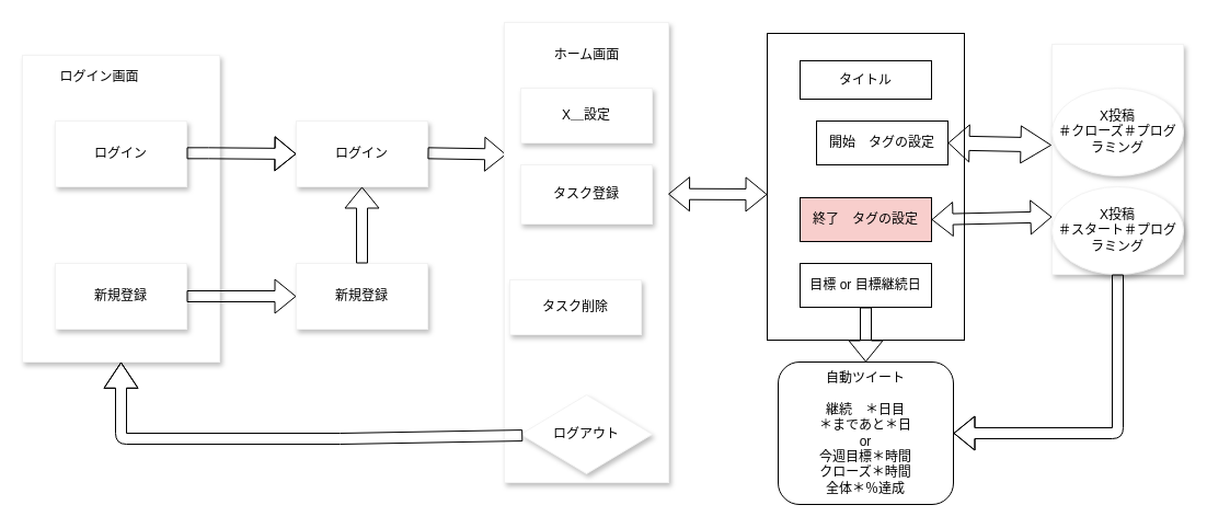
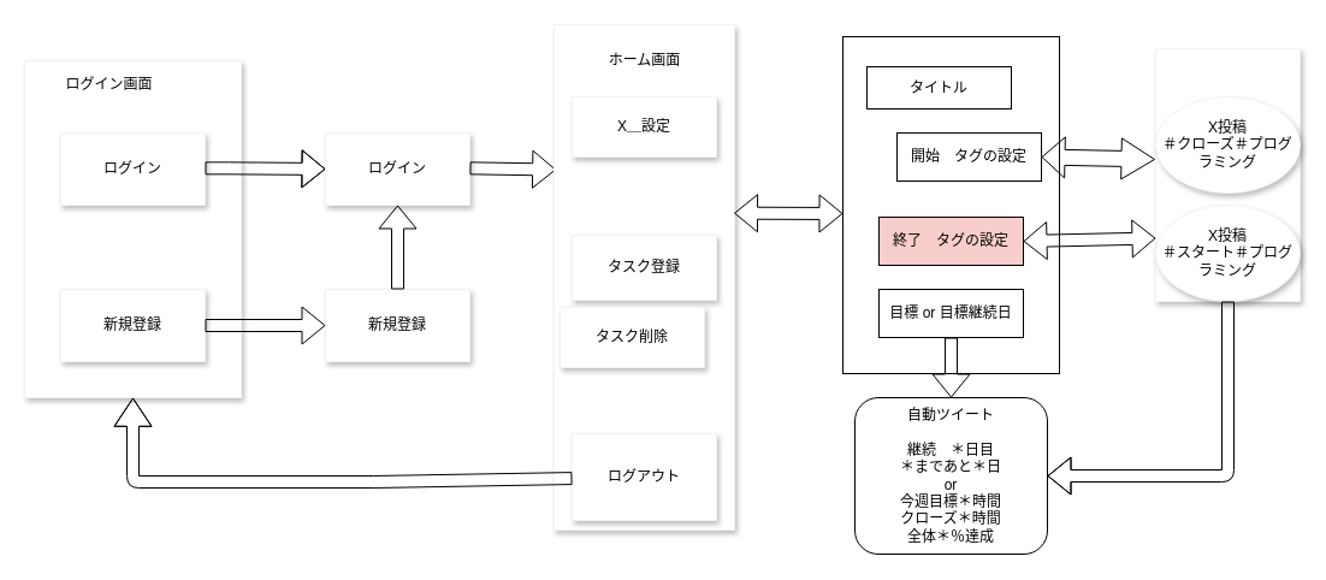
- <mxCell id="25" value="タイトル" style="whiteSpace=wrap;html=1;" vertex="1" parent="1"><mxGeometry x="730" y="55" width="120" height="35" as="geometry" /></mxCell>
+ <mxCell id="25" value="タイトル" style="whiteSpace=wrap;html=1;" vertex="1" parent="1"><mxGeometry x="720" y="55" width="120" height="35" as="geometry" /></mxCell>
- <mxCell id="20" value="タスク登録" style="whiteSpace=wrap;html=1;shadow=1;strokeColor=#F2F2F2;movable=1;resizable=1;rotatable=1;deletable=1;editable=1;connectable=1;" parent="16" vertex="1"><mxGeometry x="15" y="130" width="120" height="54" as="geometry" /></mxCell>
+ <mxCell id="20" value="タスク登録" style="whiteSpace=wrap;html=1;shadow=1;strokeColor=#F2F2F2;movable=1;resizable=1;rotatable=1;deletable=1;editable=1;connectable=1;" parent="16" vertex="1"><mxGeometry x="15" y="175" width="120" height="54" as="geometry" /></mxCell>
- <mxCell id="21" value="ログアウト" style="rhombus;whiteSpace=wrap;html=1;shadow=1;strokeColor=#F2F2F2;movable=1;resizable=1;rotatable=1;deletable=1;editable=1;connectable=1;" parent="16" vertex="1"><mxGeometry x="15" y="340" width="120" height="72" as="geometry" /></mxCell>
+ <mxCell id="21" value="ログアウト" style="whiteSpace=wrap;html=1;shadow=1;strokeColor=#F2F2F2;movable=1;resizable=1;rotatable=1;deletable=1;editable=1;connectable=1;" parent="16" vertex="1"><mxGeometry x="15" y="340" width="120" height="72" as="geometry" /></mxCell>
